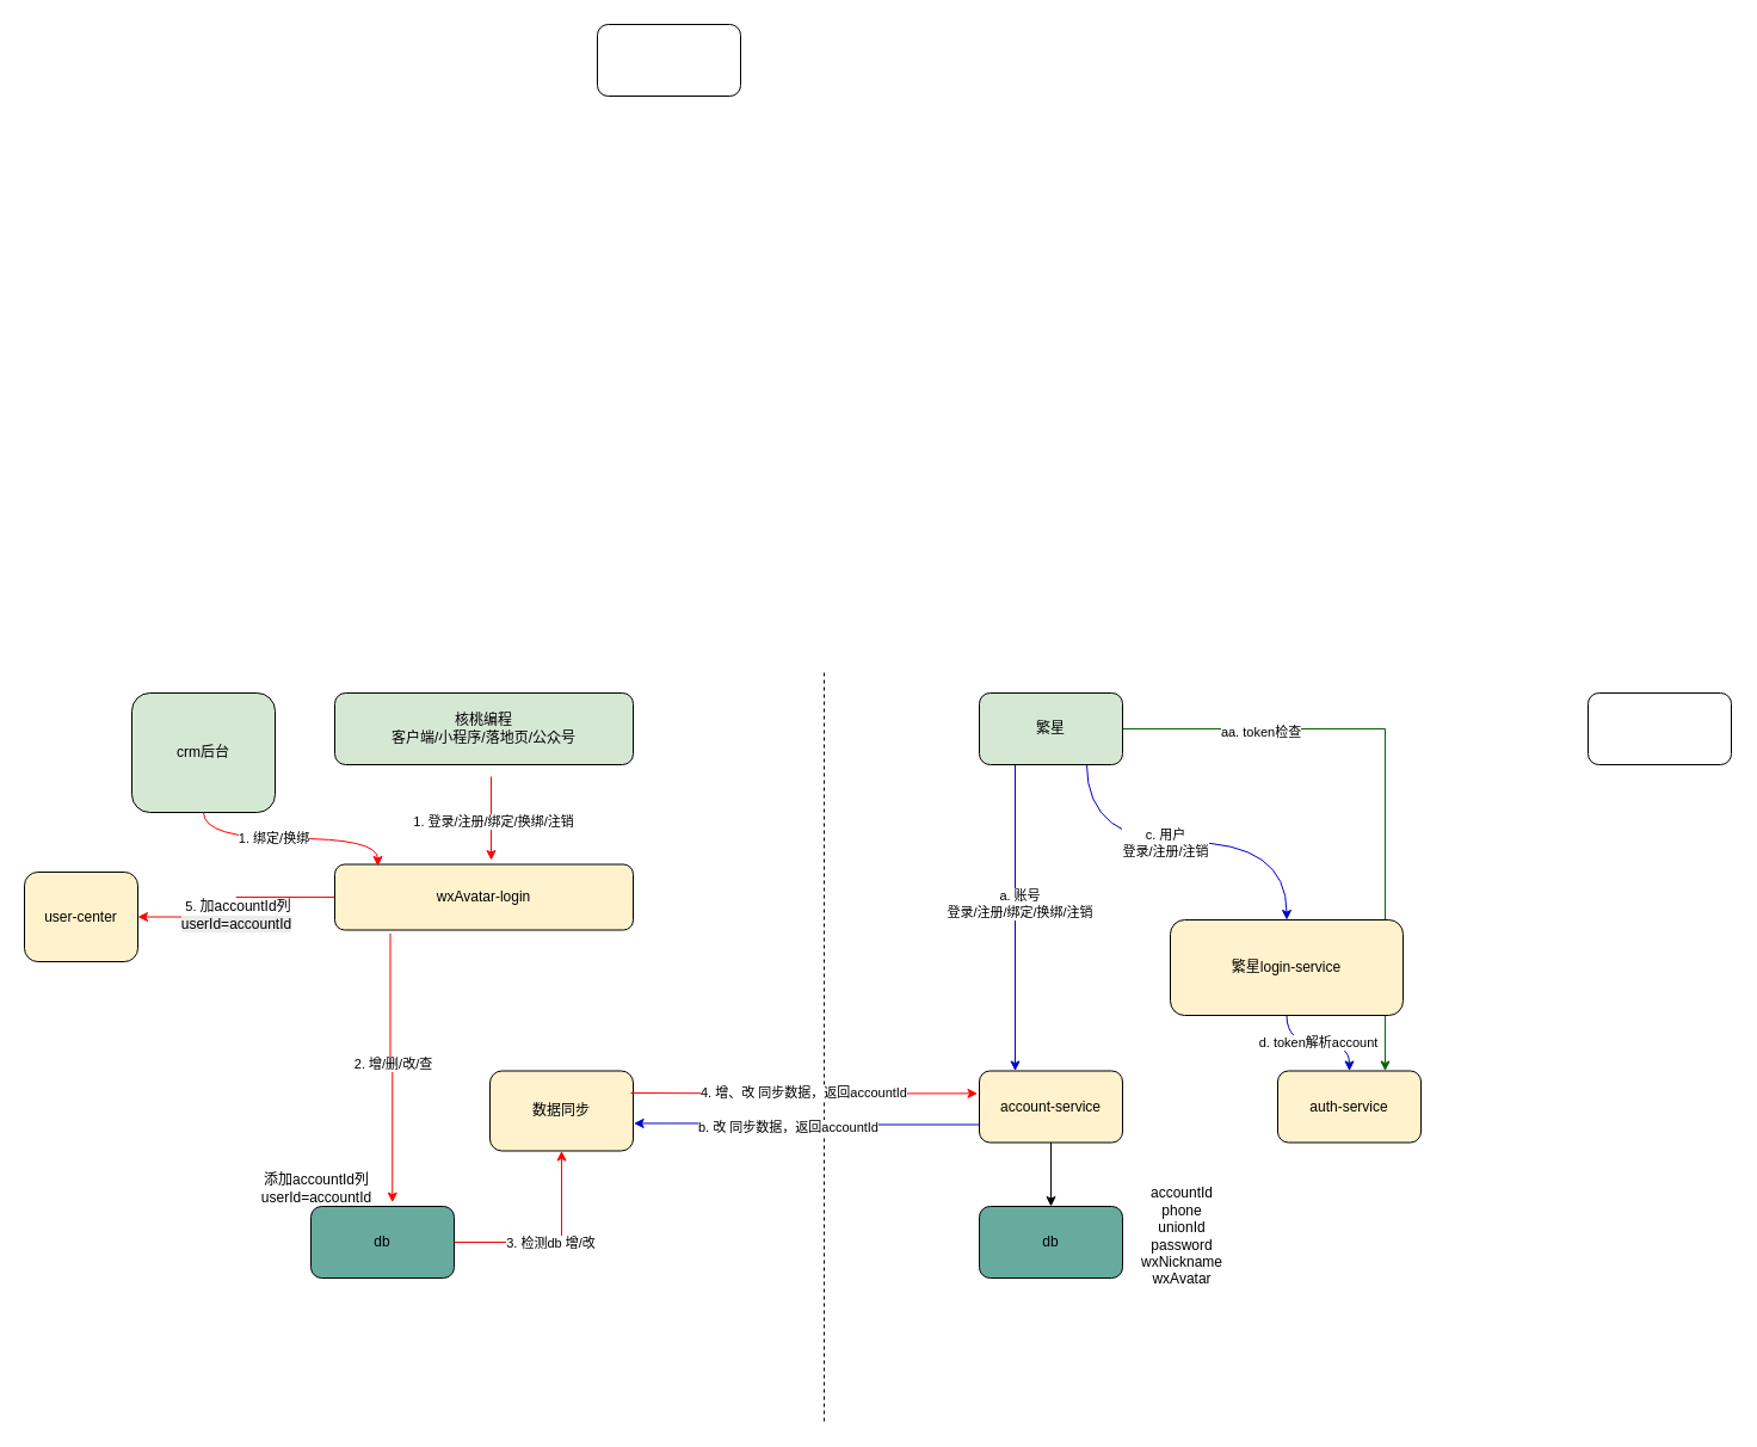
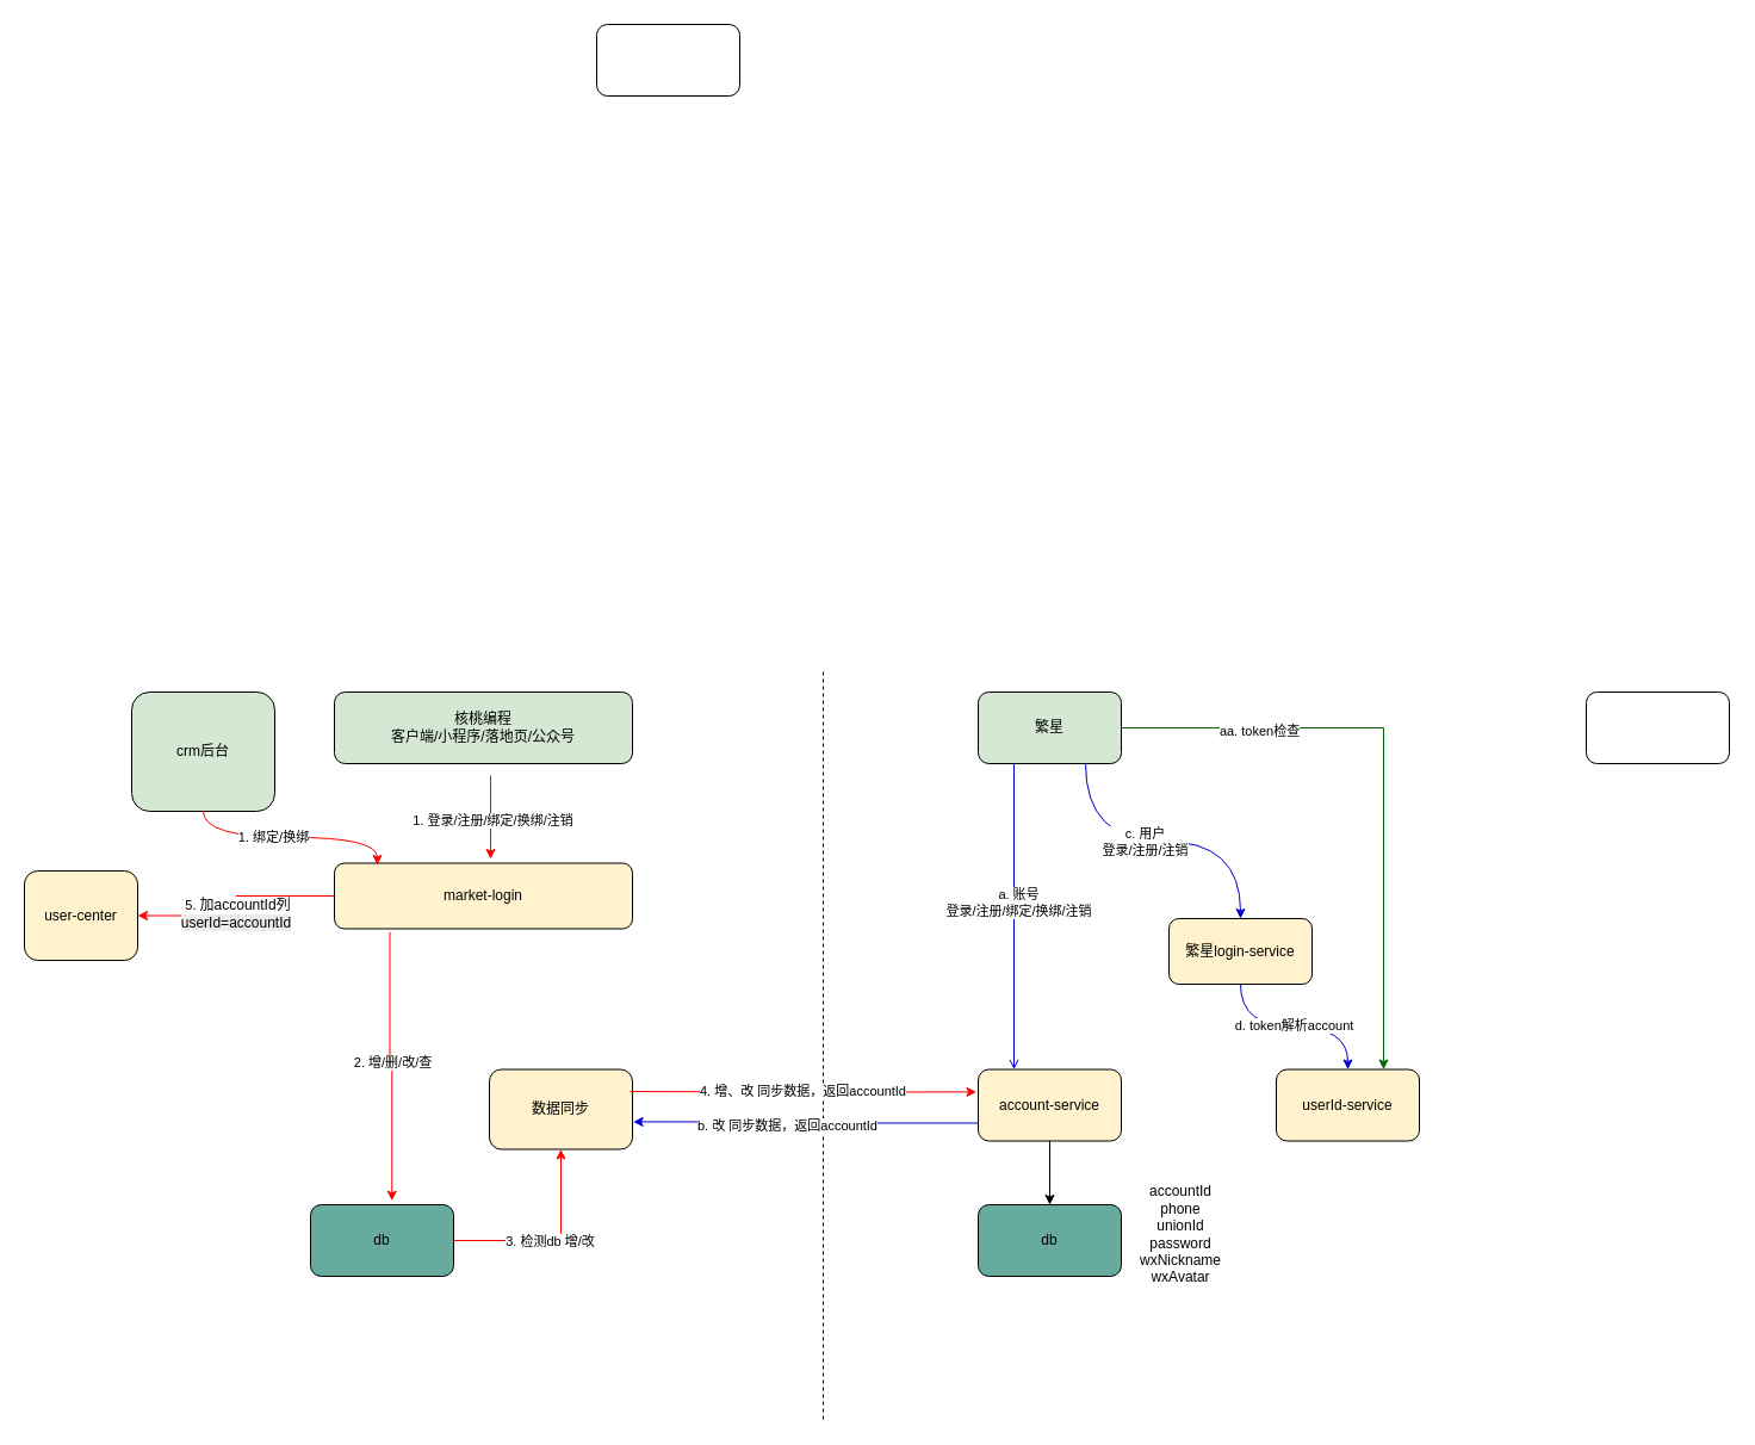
- <mxCell id="18" value="wxAvatar-login" style="rounded=1;whiteSpace=wrap;html=1;fillColor=#FFF2CC;" vertex="1" parent="1"><mxGeometry x="280" y="723.5" width="250" height="55" as="geometry" /></mxCell>
+ <mxCell id="18" value="market-login" style="rounded=1;whiteSpace=wrap;html=1;fillColor=#FFF2CC;" vertex="1" parent="1"><mxGeometry x="280" y="723.5" width="250" height="55" as="geometry" /></mxCell>
- <mxCell id="29" value="繁星login-service" style="rounded=1;whiteSpace=wrap;html=1;fillColor=#FFF2CC;" vertex="1" parent="1"><mxGeometry x="980" y="770" width="195" height="80" as="geometry" /></mxCell>
+ <mxCell id="29" value="繁星login-service" style="rounded=1;whiteSpace=wrap;html=1;fillColor=#FFF2CC;" vertex="1" parent="1"><mxGeometry x="980" y="770" width="120" height="55" as="geometry" /></mxCell>
- <mxCell id="9" style="edgeStyle=orthogonalEdgeStyle;rounded=0;orthogonalLoop=1;jettySize=auto;html=1;exitX=0.25;exitY=1;exitDx=0;exitDy=0;entryX=0.25;entryY=0;entryDx=0;entryDy=0;strokeColor=#0000CC;" edge="1" parent="1" source="15" target="20"><mxGeometry relative="1" as="geometry"><mxPoint x="880" y="730" as="targetPoint" /></mxGeometry></mxCell>
+ <mxCell id="9" style="edgeStyle=orthogonalEdgeStyle;rounded=0;orthogonalLoop=1;jettySize=auto;html=1;exitX=0.25;exitY=1;exitDx=0;exitDy=0;entryX=0.25;entryY=0;entryDx=0;entryDy=0;strokeColor=#0000CC;endArrow=open;" edge="1" parent="1" source="15" target="20"><mxGeometry relative="1" as="geometry"><mxPoint x="880" y="730" as="targetPoint" /></mxGeometry></mxCell>
- <mxCell id="35" value="auth-service" style="rounded=1;whiteSpace=wrap;html=1;fillColor=#FFF2CC;" vertex="1" parent="1"><mxGeometry x="1070" y="896.5" width="120" height="60" as="geometry" /></mxCell>
+ <mxCell id="35" value="userId-service" style="rounded=1;whiteSpace=wrap;html=1;fillColor=#FFF2CC;" vertex="1" parent="1"><mxGeometry x="1070" y="896.5" width="120" height="60" as="geometry" /></mxCell>
- <mxCell id="38" value="添加accountId列&lt;div&gt;userId=accountId&lt;/div&gt;" style="text;html=1;align=center;verticalAlign=middle;whiteSpace=wrap;rounded=0;" vertex="1" parent="1"><mxGeometry x="210" y="980" width="110" height="30" as="geometry" /></mxCell>
